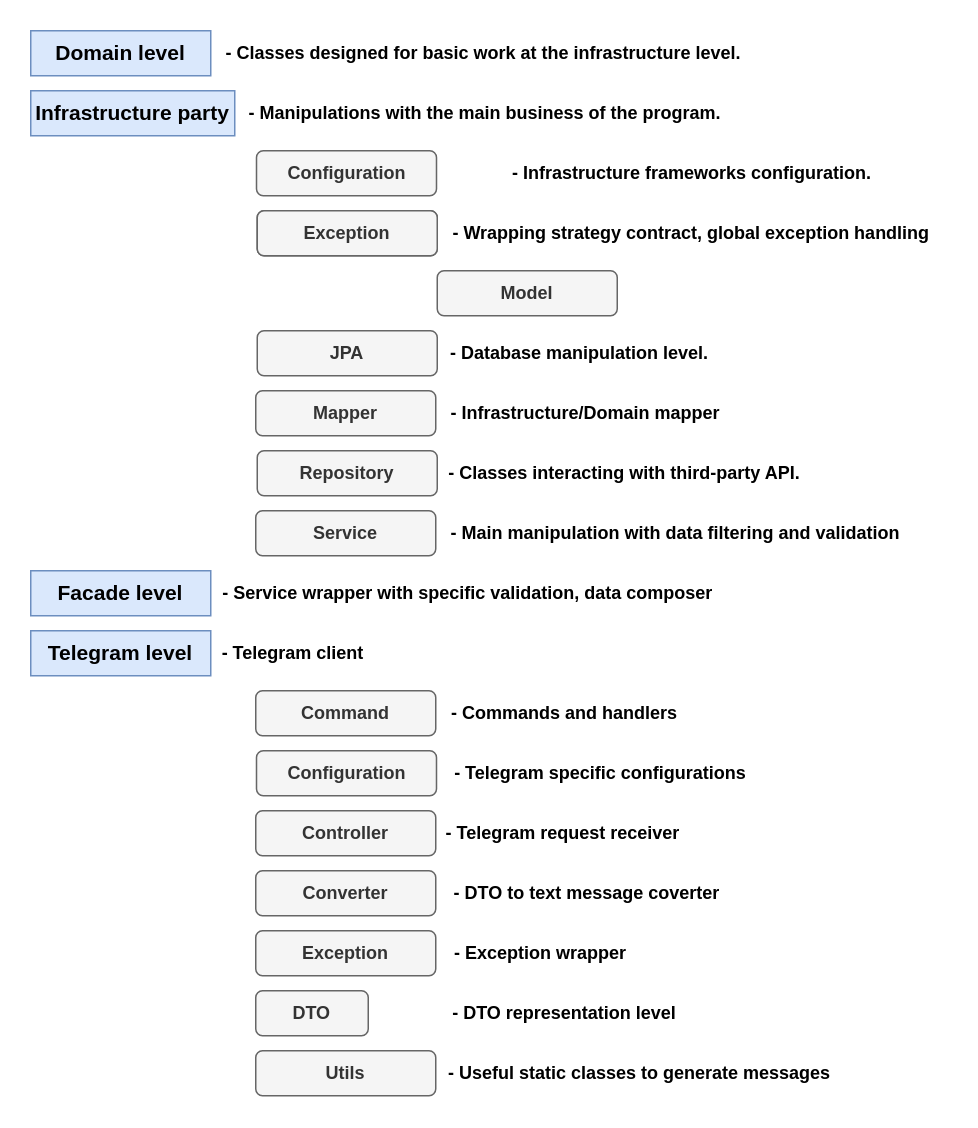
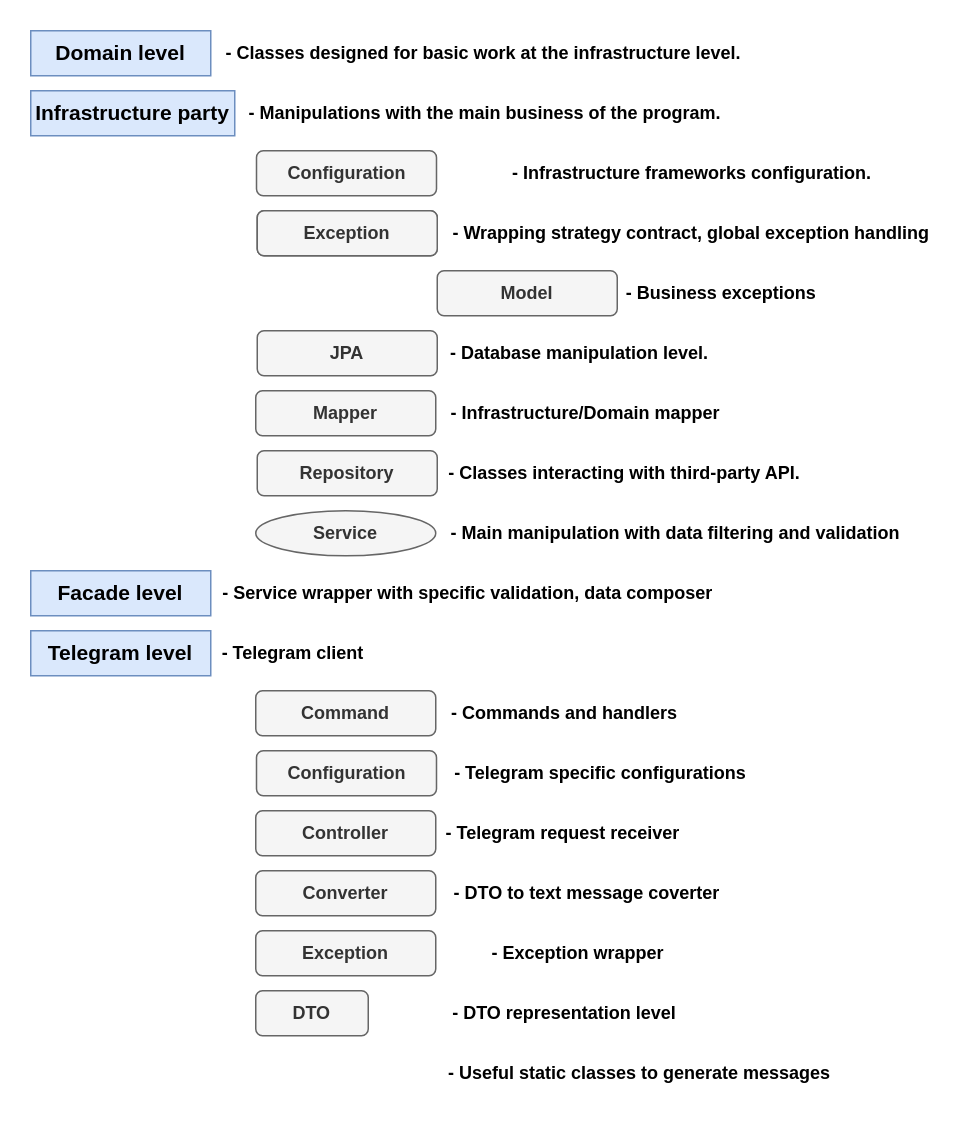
+ <mxCell id="36" value="&lt;b&gt;- Business exceptions&lt;/b&gt;" style="text;html=1;strokeColor=none;fillColor=none;align=center;verticalAlign=middle;whiteSpace=wrap;rounded=0;" vertex="1" parent="1"><mxGeometry x="411" y="180" width="139" height="30" as="geometry" /></mxCell>
- <mxCell id="7" value="&lt;b&gt;Service&lt;/b&gt;" style="rounded=1;whiteSpace=wrap;html=1;fillColor=#f5f5f5;fontColor=#333333;strokeColor=#666666;" parent="1" vertex="1"><mxGeometry x="170" y="340" width="120" height="30" as="geometry" /></mxCell>
+ <mxCell id="7" value="&lt;b&gt;Service&lt;/b&gt;" style="ellipse;whiteSpace=wrap;html=1;fillColor=#f5f5f5;fontColor=#333333;strokeColor=#666666;" parent="1" vertex="1"><mxGeometry x="170" y="340" width="120" height="30" as="geometry" /></mxCell>
- <mxCell id="30" value="&lt;b&gt;- Exception wrapper&lt;/b&gt;" style="text;html=1;strokeColor=none;fillColor=none;align=center;verticalAlign=middle;whiteSpace=wrap;rounded=0;" parent="1" vertex="1"><mxGeometry x="290" y="620" width="140" height="30" as="geometry" /></mxCell>
+ <mxCell id="30" value="&lt;b&gt;- Exception wrapper&lt;/b&gt;" style="text;html=1;strokeColor=none;fillColor=none;align=center;verticalAlign=middle;whiteSpace=wrap;rounded=0;" parent="1" vertex="1"><mxGeometry x="315" y="620" width="140" height="30" as="geometry" /></mxCell>
- <mxCell id="37" value="&lt;b&gt;Utils&lt;/b&gt;" style="rounded=1;whiteSpace=wrap;html=1;fillColor=#f5f5f5;fontColor=#333333;strokeColor=#666666;" vertex="1" parent="1"><mxGeometry x="170" y="700" width="120" height="30" as="geometry" /></mxCell>
